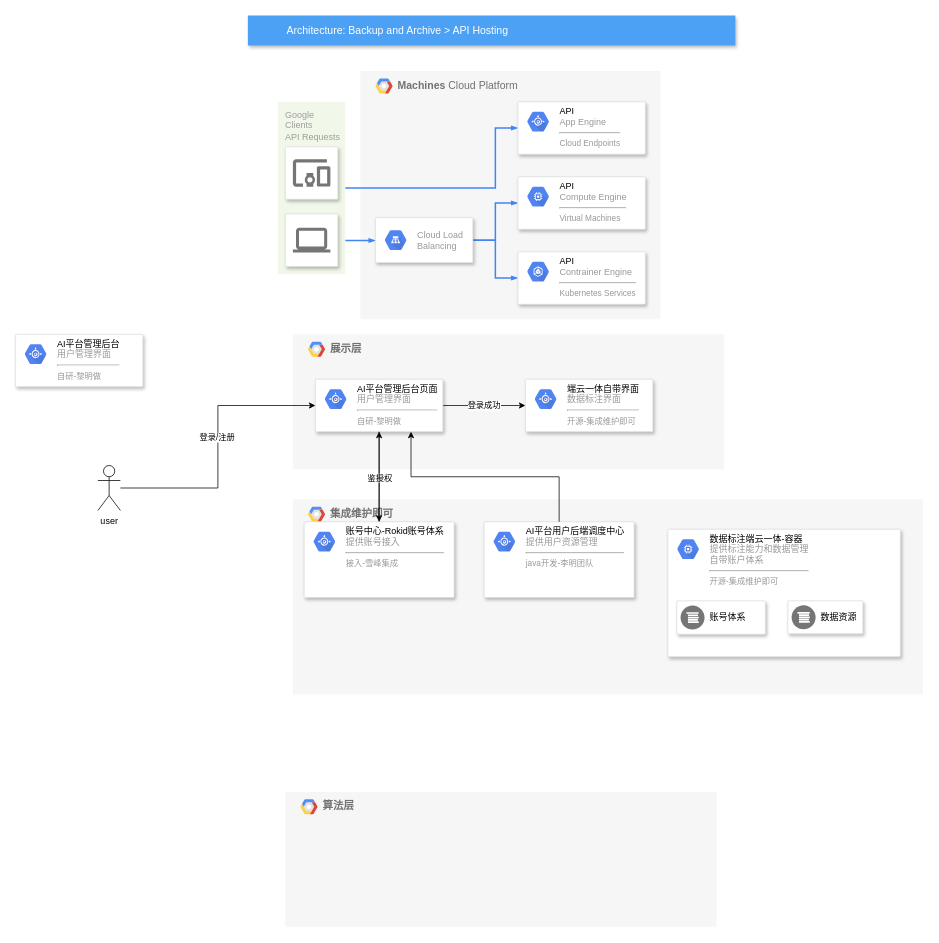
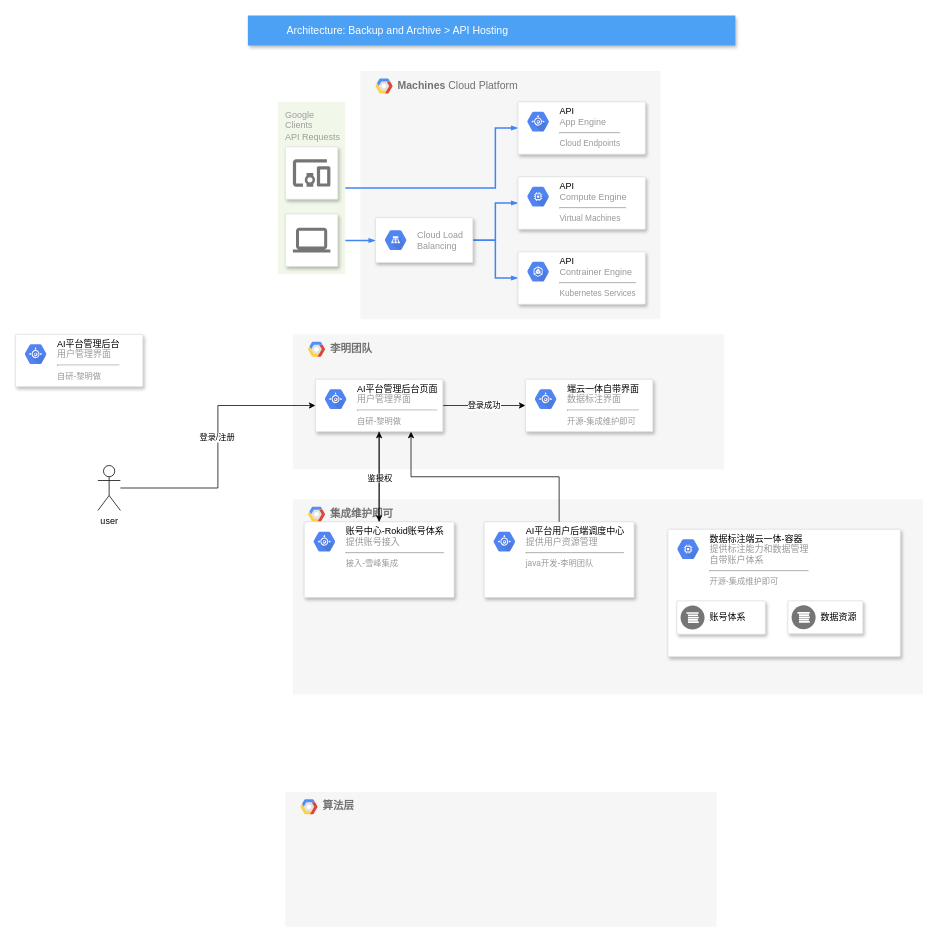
- <mxCell id="22" value="&lt;b&gt;展示层&lt;/b&gt;" style="fillColor=#F6F6F6;strokeColor=none;shadow=0;gradientColor=none;fontSize=14;align=left;spacing=10;fontColor=#717171;9E9E9E;verticalAlign=top;spacingTop=-4;fontStyle=0;spacingLeft=40;html=1;" vertex="1" parent="1"><mxGeometry x="390" y="445" width="575" height="180" as="geometry" /></mxCell>
+ <mxCell id="22" value="&lt;b&gt;李明团队&lt;/b&gt;" style="fillColor=#F6F6F6;strokeColor=none;shadow=0;gradientColor=none;fontSize=14;align=left;spacing=10;fontColor=#717171;9E9E9E;verticalAlign=top;spacingTop=-4;fontStyle=0;spacingLeft=40;html=1;" vertex="1" parent="1"><mxGeometry x="390" y="445" width="575" height="180" as="geometry" /></mxCell>
